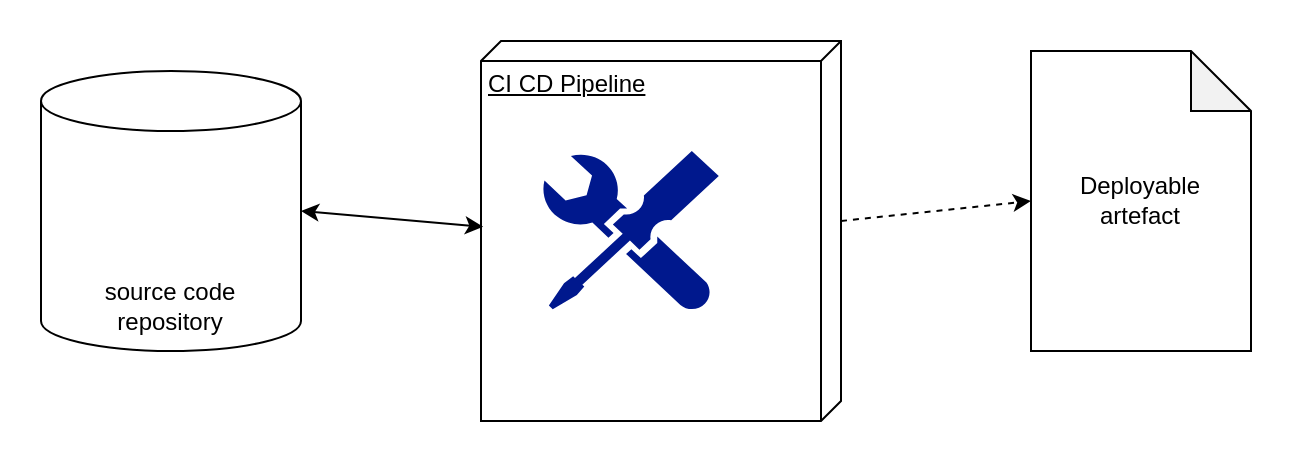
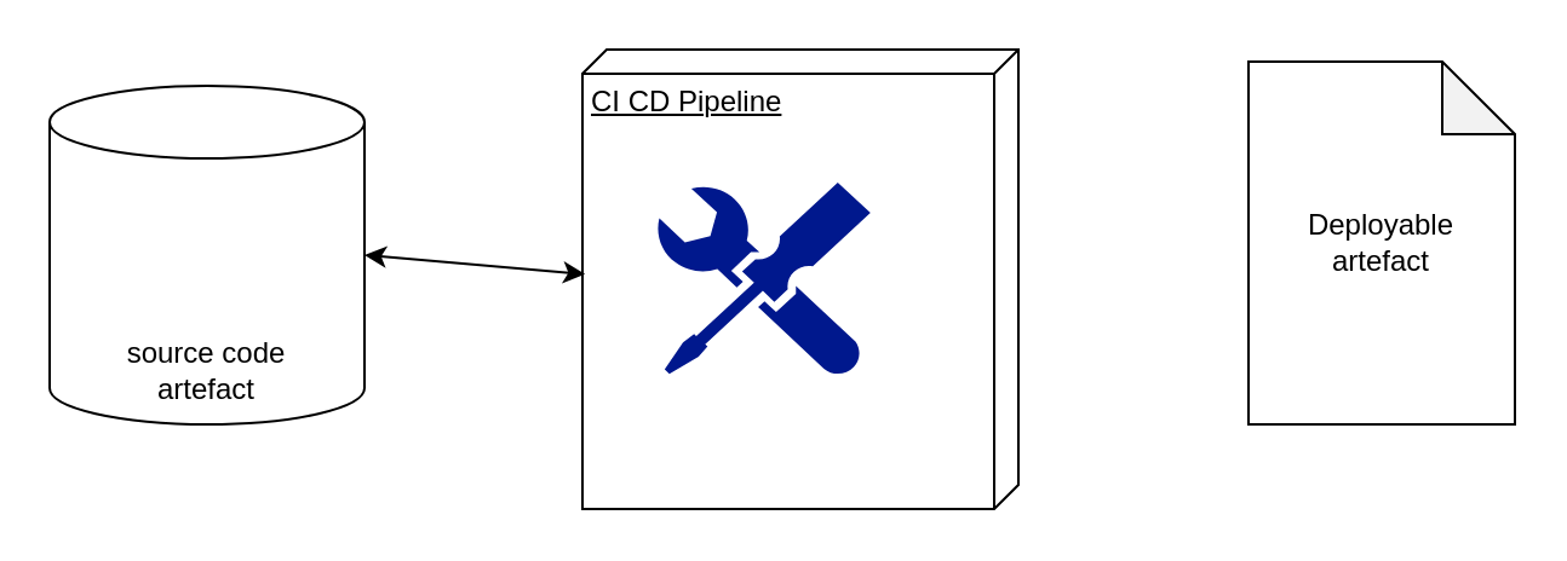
- <mxCell id="5" value="" style="endArrow=classic;html=1;fontSize=12;exitX=0;exitY=0;exitDx=90;exitDy=0;exitPerimeter=0;entryX=0;entryY=0.5;entryDx=0;entryDy=0;entryPerimeter=0;dashed=1;" edge="1" parent="1" source="3" target="4"><mxGeometry width="50" height="50" relative="1" as="geometry"><mxPoint x="401.98" y="-181" as="sourcePoint" /><mxPoint x="520" y="-215" as="targetPoint" /></mxGeometry></mxCell>
- <mxCell id="2" value="source code &lt;br&gt;repository" style="shape=cylinder3;whiteSpace=wrap;html=1;boundedLbl=1;backgroundOutline=1;size=15;align=center;horizontal=1;verticalAlign=bottom;" vertex="1" parent="1"><mxGeometry x="20" y="35" width="130" height="140" as="geometry" /></mxCell>
+ <mxCell id="2" value="source code &lt;br&gt;artefact" style="shape=cylinder3;whiteSpace=wrap;html=1;boundedLbl=1;backgroundOutline=1;size=15;align=center;horizontal=1;verticalAlign=bottom;" vertex="1" parent="1"><mxGeometry x="20" y="35" width="130" height="140" as="geometry" /></mxCell>
